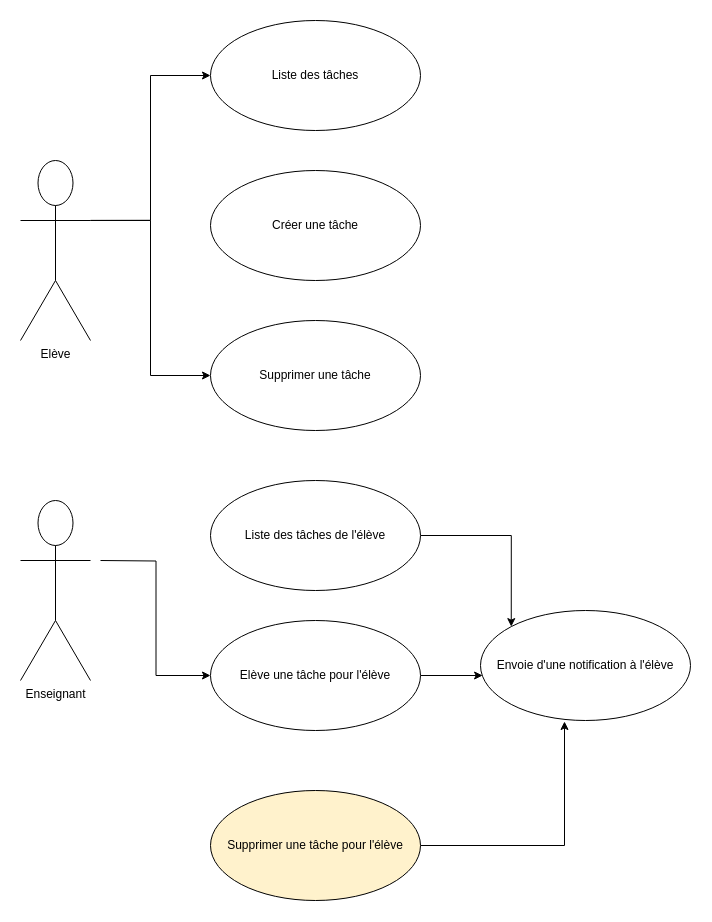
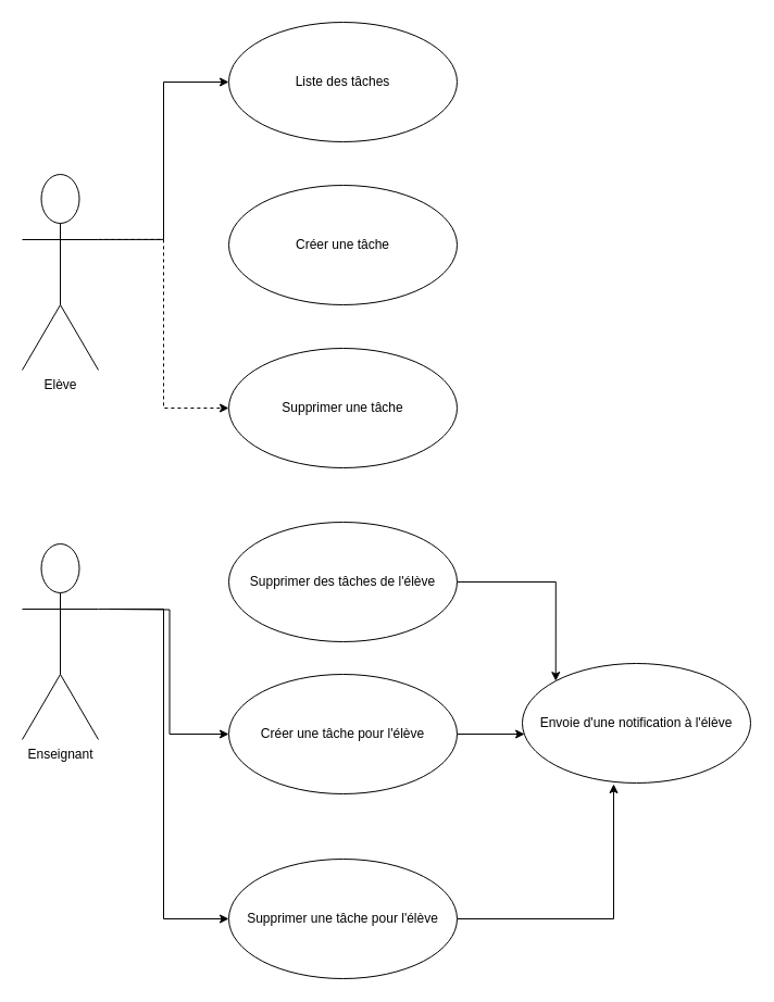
- <mxCell id="3" style="edgeStyle=orthogonalEdgeStyle;rounded=0;orthogonalLoop=1;jettySize=auto;html=1;entryX=0;entryY=0.5;entryDx=0;entryDy=0;exitX=1;exitY=0.333;exitDx=0;exitDy=0;exitPerimeter=0;" edge="1" parent="1" source="4" target="9"><mxGeometry relative="1" as="geometry" /></mxCell>
+ <mxCell id="3" style="edgeStyle=orthogonalEdgeStyle;rounded=0;orthogonalLoop=1;jettySize=auto;html=1;entryX=0;entryY=0.5;entryDx=0;entryDy=0;exitX=1;exitY=0.333;exitDx=0;exitDy=0;exitPerimeter=0;dashed=1;" edge="1" parent="1" source="4" target="9"><mxGeometry relative="1" as="geometry" /></mxCell>
- <mxCell id="12" value="Liste des tâches de l'élève" style="ellipse;whiteSpace=wrap;html=1;" vertex="1" parent="1"><mxGeometry x="210" y="480" width="210" height="110" as="geometry" /></mxCell>
+ <mxCell id="12" value="Supprimer des tâches de l'élève" style="ellipse;whiteSpace=wrap;html=1;" vertex="1" parent="1"><mxGeometry x="210" y="480" width="210" height="110" as="geometry" /></mxCell>
- <mxCell id="14" value="Elève une tâche pour l'élève" style="ellipse;whiteSpace=wrap;html=1;" vertex="1" parent="1"><mxGeometry x="210" y="620" width="210" height="110" as="geometry" /></mxCell>
+ <mxCell id="14" value="Créer une tâche pour l'élève" style="ellipse;whiteSpace=wrap;html=1;" vertex="1" parent="1"><mxGeometry x="210" y="620" width="210" height="110" as="geometry" /></mxCell>
+ <mxCell id="6" style="edgeStyle=orthogonalEdgeStyle;rounded=0;orthogonalLoop=1;jettySize=auto;html=1;entryX=0;entryY=0.5;entryDx=0;entryDy=0;exitX=1;exitY=0.333;exitDx=0;exitDy=0;exitPerimeter=0;" edge="1" parent="1" source="7" target="16"><mxGeometry relative="1" as="geometry" /></mxCell>
- <mxCell id="16" value="Supprimer une tâche pour l'élève" style="ellipse;whiteSpace=wrap;html=1;fillColor=#fff2cc;" vertex="1" parent="1"><mxGeometry x="210" y="790" width="210" height="110" as="geometry" /></mxCell>
+ <mxCell id="16" value="Supprimer une tâche pour l'élève" style="ellipse;whiteSpace=wrap;html=1;" vertex="1" parent="1"><mxGeometry x="210" y="790" width="210" height="110" as="geometry" /></mxCell>
